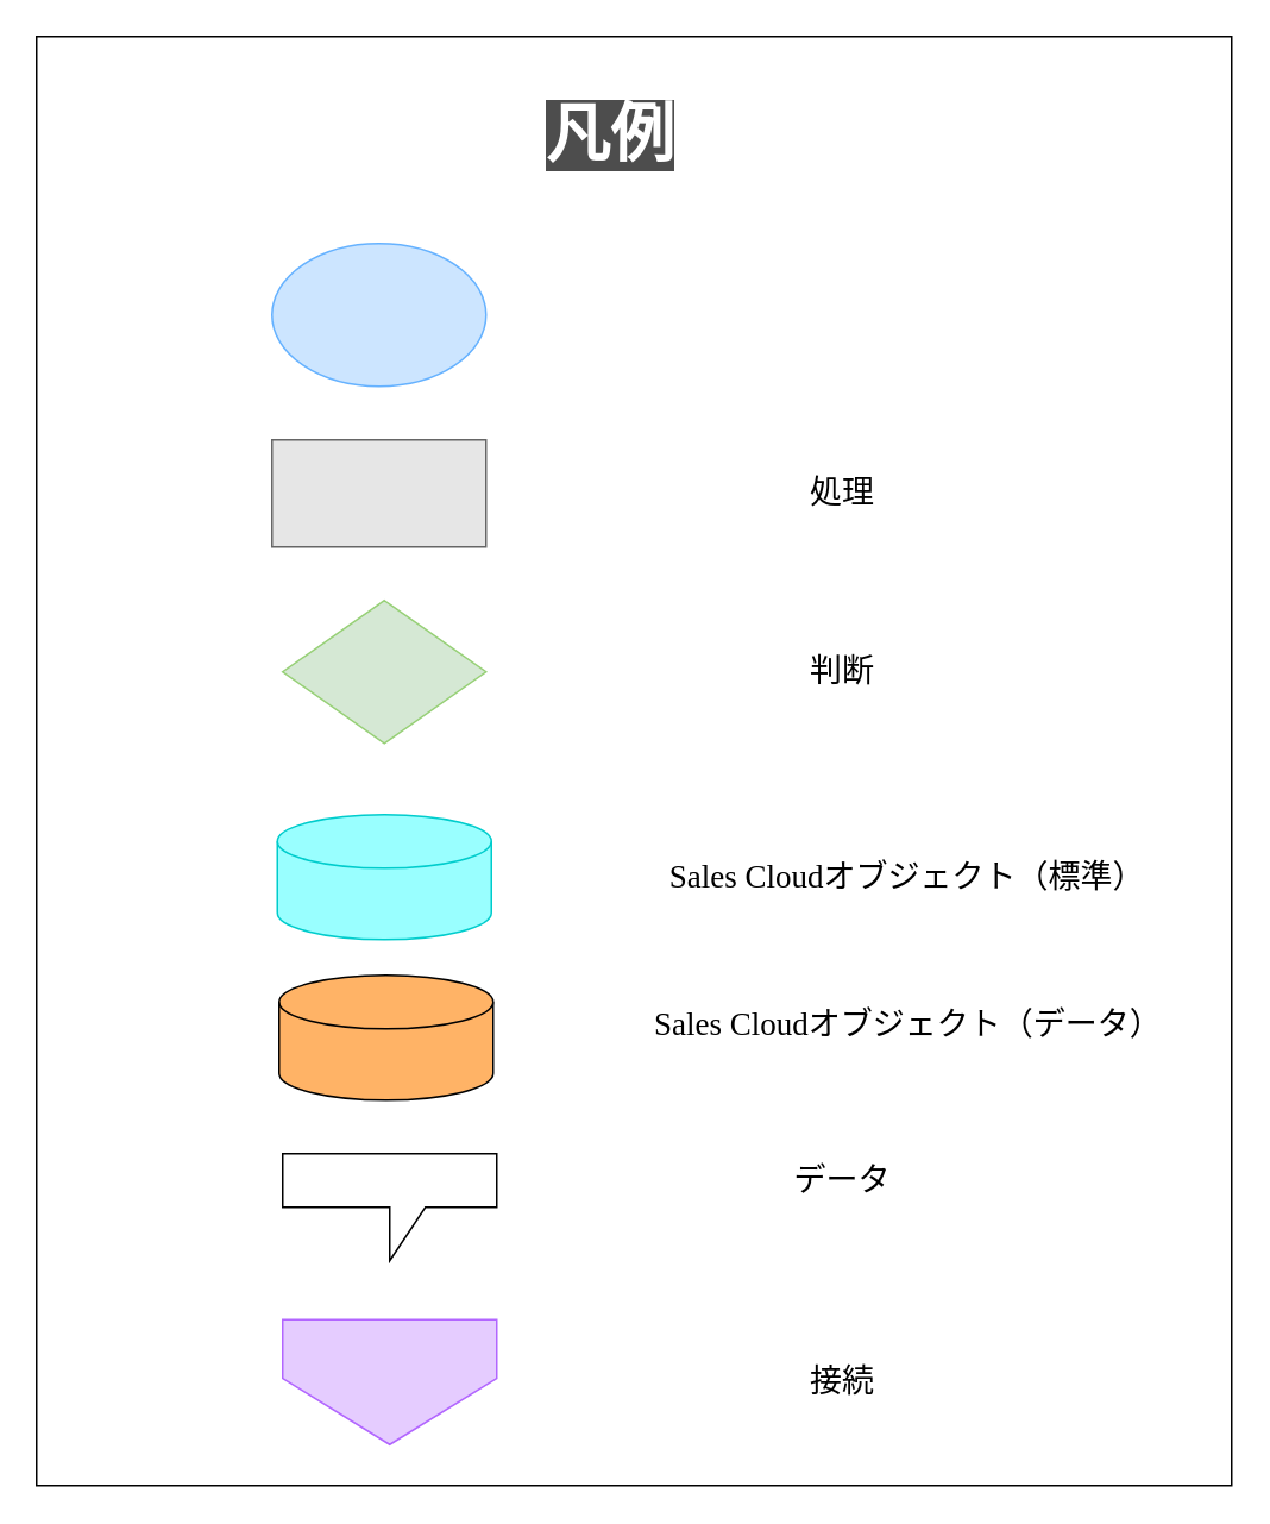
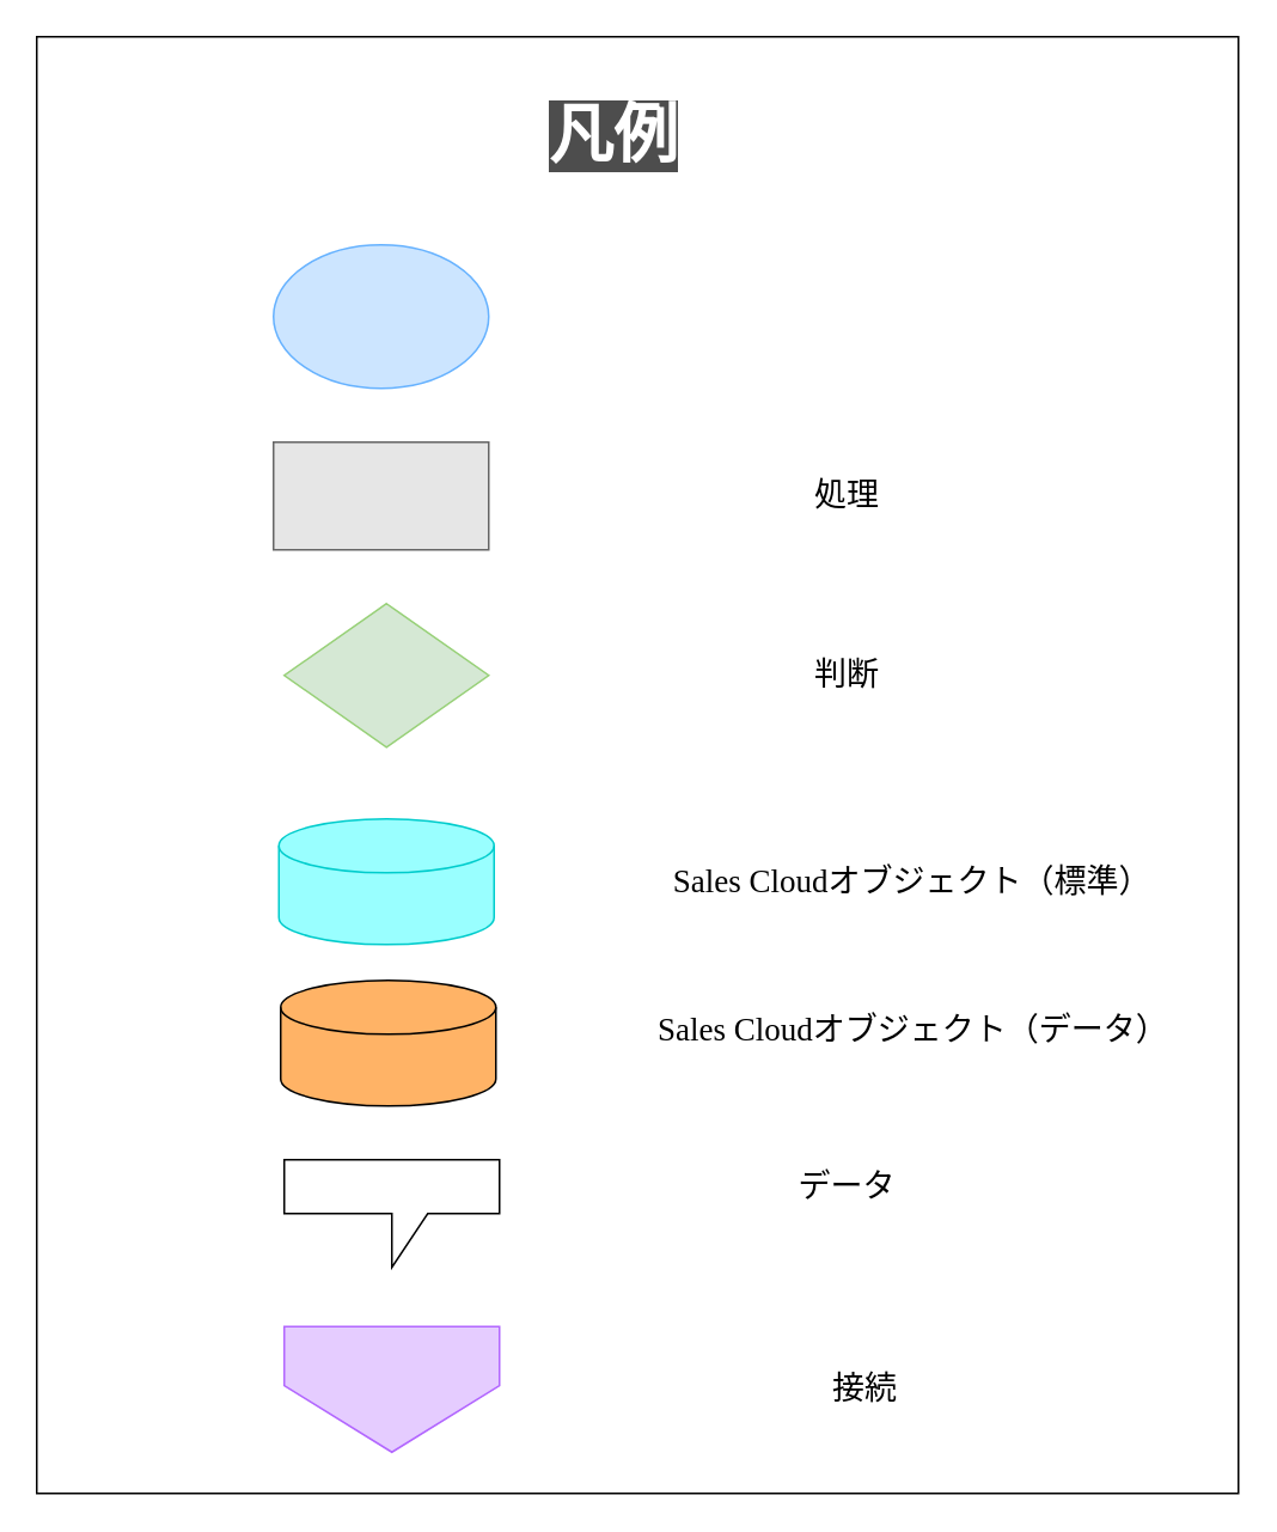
- <mxCell id="16" value="&lt;span style=&quot;font-size: 18px;&quot;&gt;接続&lt;/span&gt;" style="text;strokeColor=none;align=center;fillColor=none;html=1;verticalAlign=middle;whiteSpace=wrap;rounded=0;fontFamily=メイリオ;" parent="1" vertex="1"><mxGeometry x="359" y="759" width="226" height="30" as="geometry" /></mxCell>
+ <mxCell id="16" value="&lt;span style=&quot;font-size: 18px;&quot;&gt;接続&lt;/span&gt;" style="text;strokeColor=none;align=center;fillColor=none;html=1;verticalAlign=middle;whiteSpace=wrap;rounded=0;fontFamily=メイリオ;" parent="1" vertex="1"><mxGeometry x="369" y="759" width="226" height="30" as="geometry" /></mxCell>
